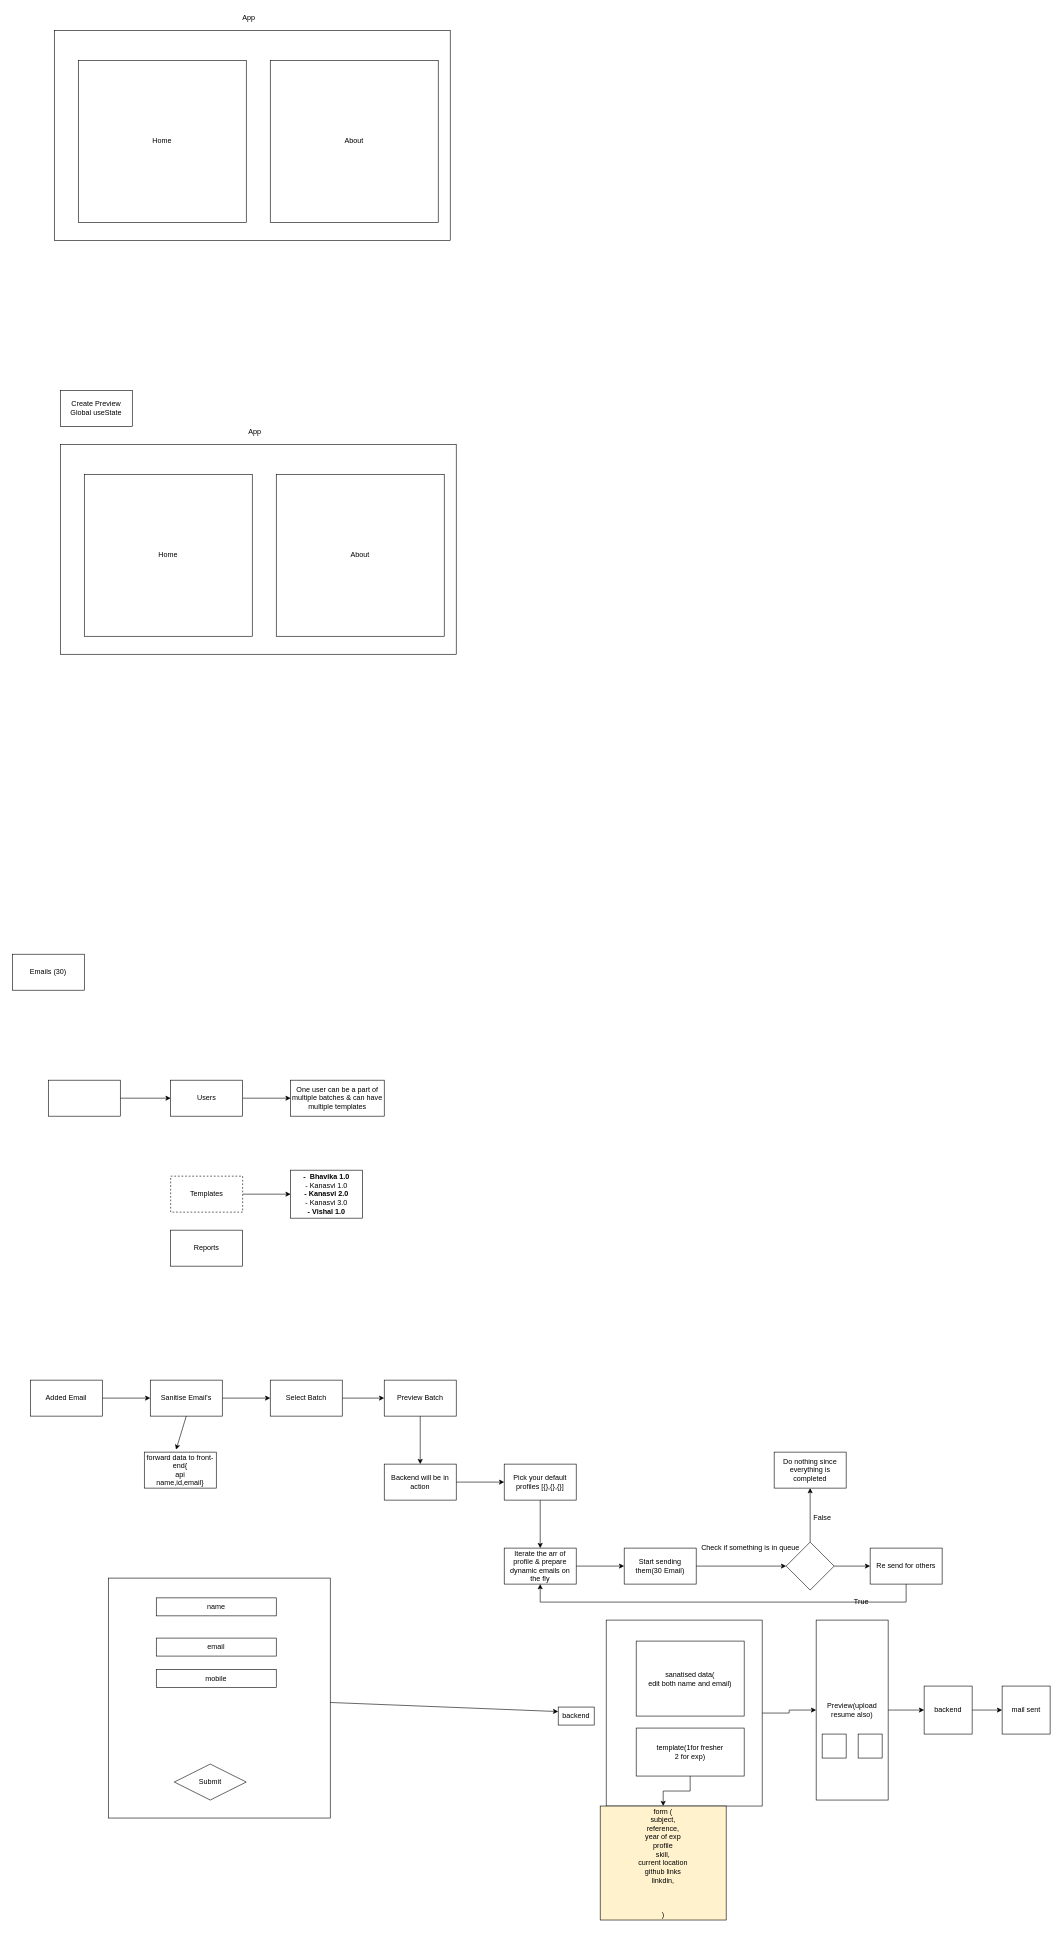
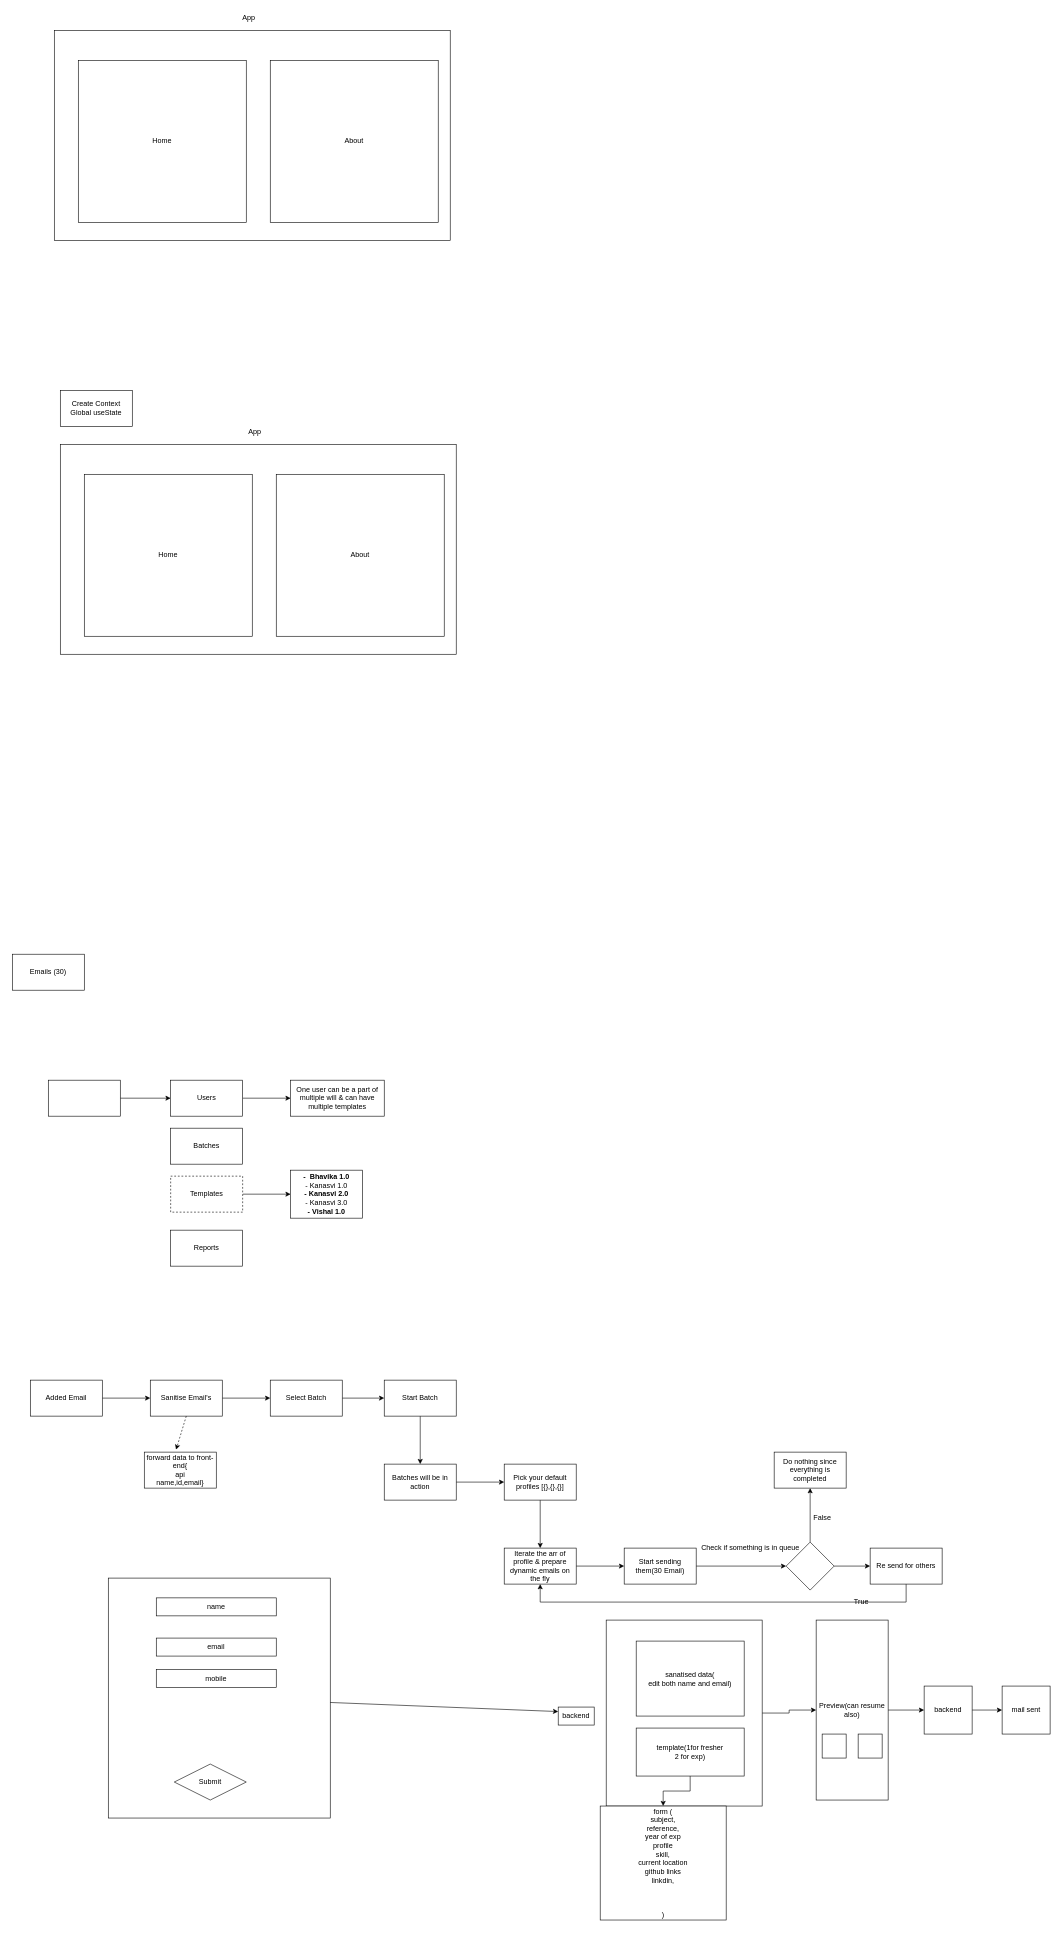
- <mxCell id="10" value="Create Preview&lt;br&gt;Global useState" style="rounded=0;whiteSpace=wrap;html=1;" parent="1" vertex="1"><mxGeometry x="100" y="650" width="120" height="60" as="geometry" /></mxCell>
+ <mxCell id="10" value="Create Context&lt;br&gt;Global useState" style="rounded=0;whiteSpace=wrap;html=1;" parent="1" vertex="1"><mxGeometry x="100" y="650" width="120" height="60" as="geometry" /></mxCell>
- <mxCell id="20" value="One user can be a part of multiple batches &amp;amp; can have multiple templates" style="whiteSpace=wrap;html=1;rounded=0;" parent="1" vertex="1"><mxGeometry x="484" y="1800" width="156" height="60" as="geometry" /></mxCell>
+ <mxCell id="20" value="One user can be a part of multiple will &amp;amp; can have multiple templates" style="whiteSpace=wrap;html=1;rounded=0;" parent="1" vertex="1"><mxGeometry x="484" y="1800" width="156" height="60" as="geometry" /></mxCell>
+ <mxCell id="16" value="Batches" style="whiteSpace=wrap;html=1;rounded=0;" parent="1" vertex="1"><mxGeometry x="284" y="1880" width="120" height="60" as="geometry" /></mxCell>
- <mxCell id="29" value="Preview Batch" style="whiteSpace=wrap;html=1;rounded=0;" parent="1" vertex="1"><mxGeometry x="640" y="2300" width="120" height="60" as="geometry" /></mxCell>
+ <mxCell id="29" value="Start Batch" style="whiteSpace=wrap;html=1;rounded=0;" parent="1" vertex="1"><mxGeometry x="640" y="2300" width="120" height="60" as="geometry" /></mxCell>
- <mxCell id="48" value="" style="endArrow=classic;html=1;rounded=0;entryX=0.442;entryY=-0.067;entryDx=0;entryDy=0;entryPerimeter=0;exitX=0.5;exitY=1;exitDx=0;exitDy=0;" edge="1" parent="1" source="25" target="47"><mxGeometry width="50" height="50" relative="1" as="geometry"><mxPoint x="140" y="2450" as="sourcePoint" /><mxPoint x="190" y="2400" as="targetPoint" /></mxGeometry></mxCell>
+ <mxCell id="48" value="" style="endArrow=classic;html=1;rounded=0;entryX=0.442;entryY=-0.067;entryDx=0;entryDy=0;entryPerimeter=0;exitX=0.5;exitY=1;exitDx=0;exitDy=0;dashed=1;" edge="1" parent="1" source="25" target="47"><mxGeometry width="50" height="50" relative="1" as="geometry"><mxPoint x="140" y="2450" as="sourcePoint" /><mxPoint x="190" y="2400" as="targetPoint" /></mxGeometry></mxCell>
- <mxCell id="31" value="Backend will be in action" style="whiteSpace=wrap;html=1;rounded=0;" parent="1" vertex="1"><mxGeometry x="640" y="2440" width="120" height="60" as="geometry" /></mxCell>
+ <mxCell id="31" value="Batches will be in action" style="whiteSpace=wrap;html=1;rounded=0;" parent="1" vertex="1"><mxGeometry x="640" y="2440" width="120" height="60" as="geometry" /></mxCell>
- <mxCell id="63" value="Preview(upload resume also)" style="rounded=0;whiteSpace=wrap;html=1;" vertex="1" parent="1"><mxGeometry x="1360" y="2700" width="120" height="300" as="geometry" /></mxCell>
+ <mxCell id="63" value="Preview(can resume also)" style="rounded=0;whiteSpace=wrap;html=1;" vertex="1" parent="1"><mxGeometry x="1360" y="2700" width="120" height="300" as="geometry" /></mxCell>
- <mxCell id="61" value="form (&lt;br&gt;subject,&lt;br&gt;reference,&lt;br&gt;year of exp&lt;br&gt;profile&lt;br&gt;skill,&lt;br&gt;current location&lt;br&gt;github links&lt;br&gt;linkdin,&lt;br&gt;&lt;br&gt;&lt;br&gt;&lt;br&gt;)" style="rounded=0;whiteSpace=wrap;html=1;fillColor=#fff2cc;" vertex="1" parent="1"><mxGeometry x="1000" y="3010" width="210" height="190" as="geometry" /></mxCell>
+ <mxCell id="61" value="form (&lt;br&gt;subject,&lt;br&gt;reference,&lt;br&gt;year of exp&lt;br&gt;profile&lt;br&gt;skill,&lt;br&gt;current location&lt;br&gt;github links&lt;br&gt;linkdin,&lt;br&gt;&lt;br&gt;&lt;br&gt;&lt;br&gt;)" style="rounded=0;whiteSpace=wrap;html=1;" vertex="1" parent="1"><mxGeometry x="1000" y="3010" width="210" height="190" as="geometry" /></mxCell>
